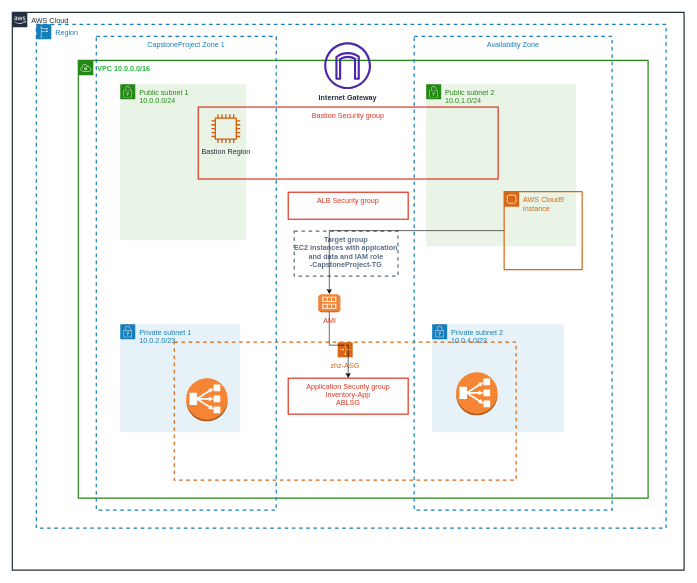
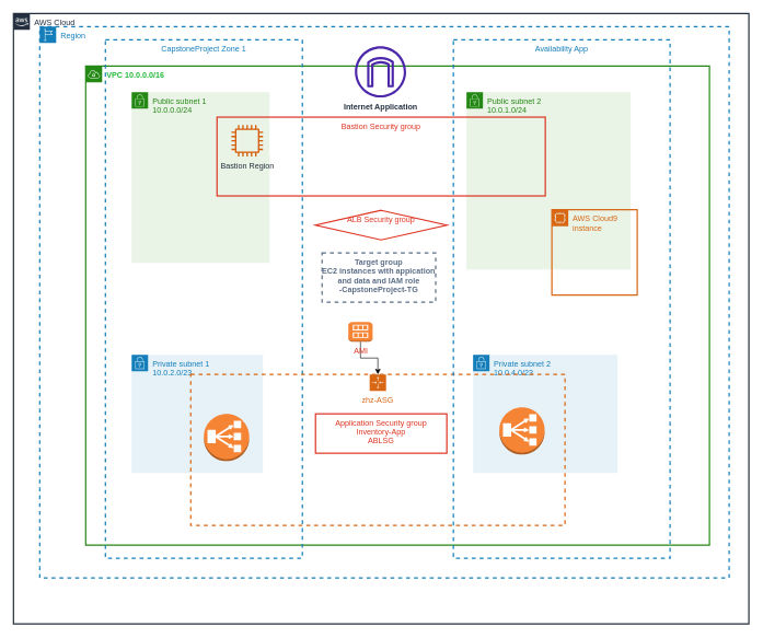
- <mxCell id="20" value="Availability Zone" style="fillColor=none;strokeColor=#147EBA;dashed=1;verticalAlign=top;fontStyle=0;fontColor=#147EBA;strokeWidth=2;" vertex="1" parent="3"><mxGeometry x="630" y="20" width="330" height="790" as="geometry" /></mxCell>
+ <mxCell id="20" value="Availability App" style="fillColor=none;strokeColor=#147EBA;dashed=1;verticalAlign=top;fontStyle=0;fontColor=#147EBA;strokeWidth=2;" vertex="1" parent="3"><mxGeometry x="630" y="20" width="330" height="790" as="geometry" /></mxCell>
- <mxCell id="7" value="&lt;b&gt;Internet Gateway&lt;/b&gt;" style="sketch=0;outlineConnect=0;fontColor=#232F3E;gradientColor=none;fillColor=#4D27AA;strokeColor=none;dashed=0;verticalLabelPosition=bottom;verticalAlign=top;align=center;html=1;fontSize=12;fontStyle=0;aspect=fixed;pointerEvents=1;shape=mxgraph.aws4.internet_gateway;strokeWidth=2;" vertex="1" parent="6"><mxGeometry x="410" y="-30" width="78" height="78" as="geometry" /></mxCell>
+ <mxCell id="7" value="&lt;b&gt;Internet Application&lt;/b&gt;" style="sketch=0;outlineConnect=0;fontColor=#232F3E;gradientColor=none;fillColor=#4D27AA;strokeColor=none;dashed=0;verticalLabelPosition=bottom;verticalAlign=top;align=center;html=1;fontSize=12;fontStyle=0;aspect=fixed;pointerEvents=1;shape=mxgraph.aws4.internet_gateway;strokeWidth=2;" vertex="1" parent="6"><mxGeometry x="410" y="-30" width="78" height="78" as="geometry" /></mxCell>
- <mxCell id="13" value="ALB Security group" style="fillColor=none;strokeColor=#DD3522;verticalAlign=top;fontStyle=0;fontColor=#DD3522;shadow=0;strokeWidth=2;fontFamily=Helvetica;fontSize=12;" vertex="1" parent="6"><mxGeometry x="350" y="220" width="200" height="45" as="geometry" /></mxCell>
+ <mxCell id="13" value="ALB Security group" style="rhombus;fillColor=none;strokeColor=#DD3522;verticalAlign=top;fontStyle=0;fontColor=#DD3522;shadow=0;strokeWidth=2;fontFamily=Helvetica;fontSize=12;" vertex="1" parent="6"><mxGeometry x="350" y="220" width="200" height="45" as="geometry" /></mxCell>
- <mxCell id="21" style="edgeStyle=orthogonalEdgeStyle;rounded=0;orthogonalLoop=1;jettySize=auto;html=1;fontFamily=Helvetica;fontSize=12;fontColor=#DD3522;" edge="1" parent="3" source="22" target="18"><mxGeometry relative="1" as="geometry" /></mxCell>
- <mxCell id="17" style="edgeStyle=orthogonalEdgeStyle;rounded=0;orthogonalLoop=1;jettySize=auto;html=1;fontFamily=Helvetica;fontSize=12;fontColor=#DD3522;" edge="1" parent="6" source="18" target="16"><mxGeometry relative="1" as="geometry" /></mxCell>
+ <mxCell id="17" style="edgeStyle=orthogonalEdgeStyle;rounded=0;orthogonalLoop=1;jettySize=auto;html=1;fontFamily=Helvetica;fontSize=12;fontColor=#DD3522;" edge="1" parent="6" source="18" target="15"><mxGeometry relative="1" as="geometry" /></mxCell>
